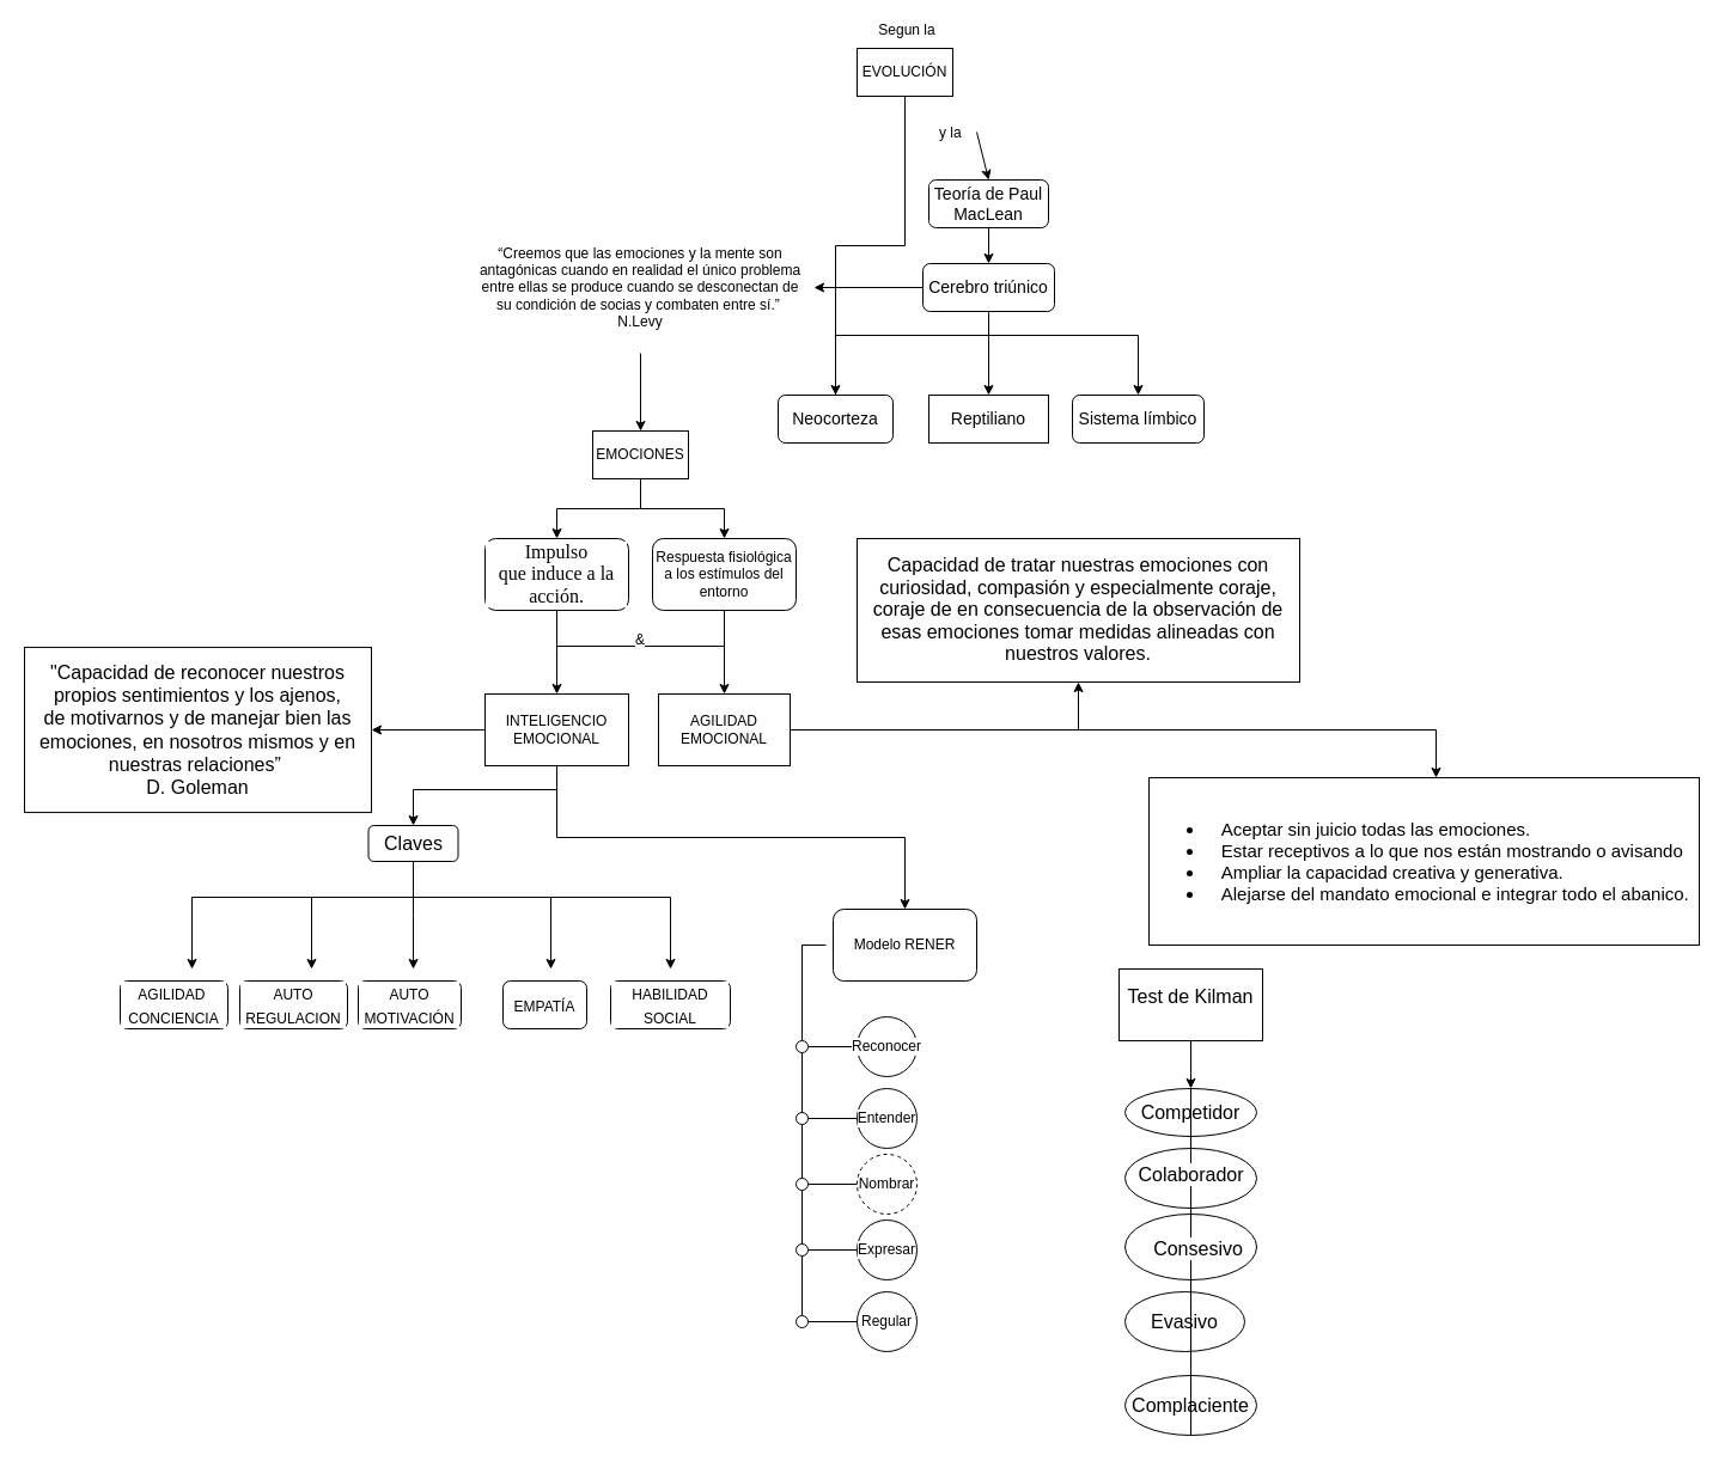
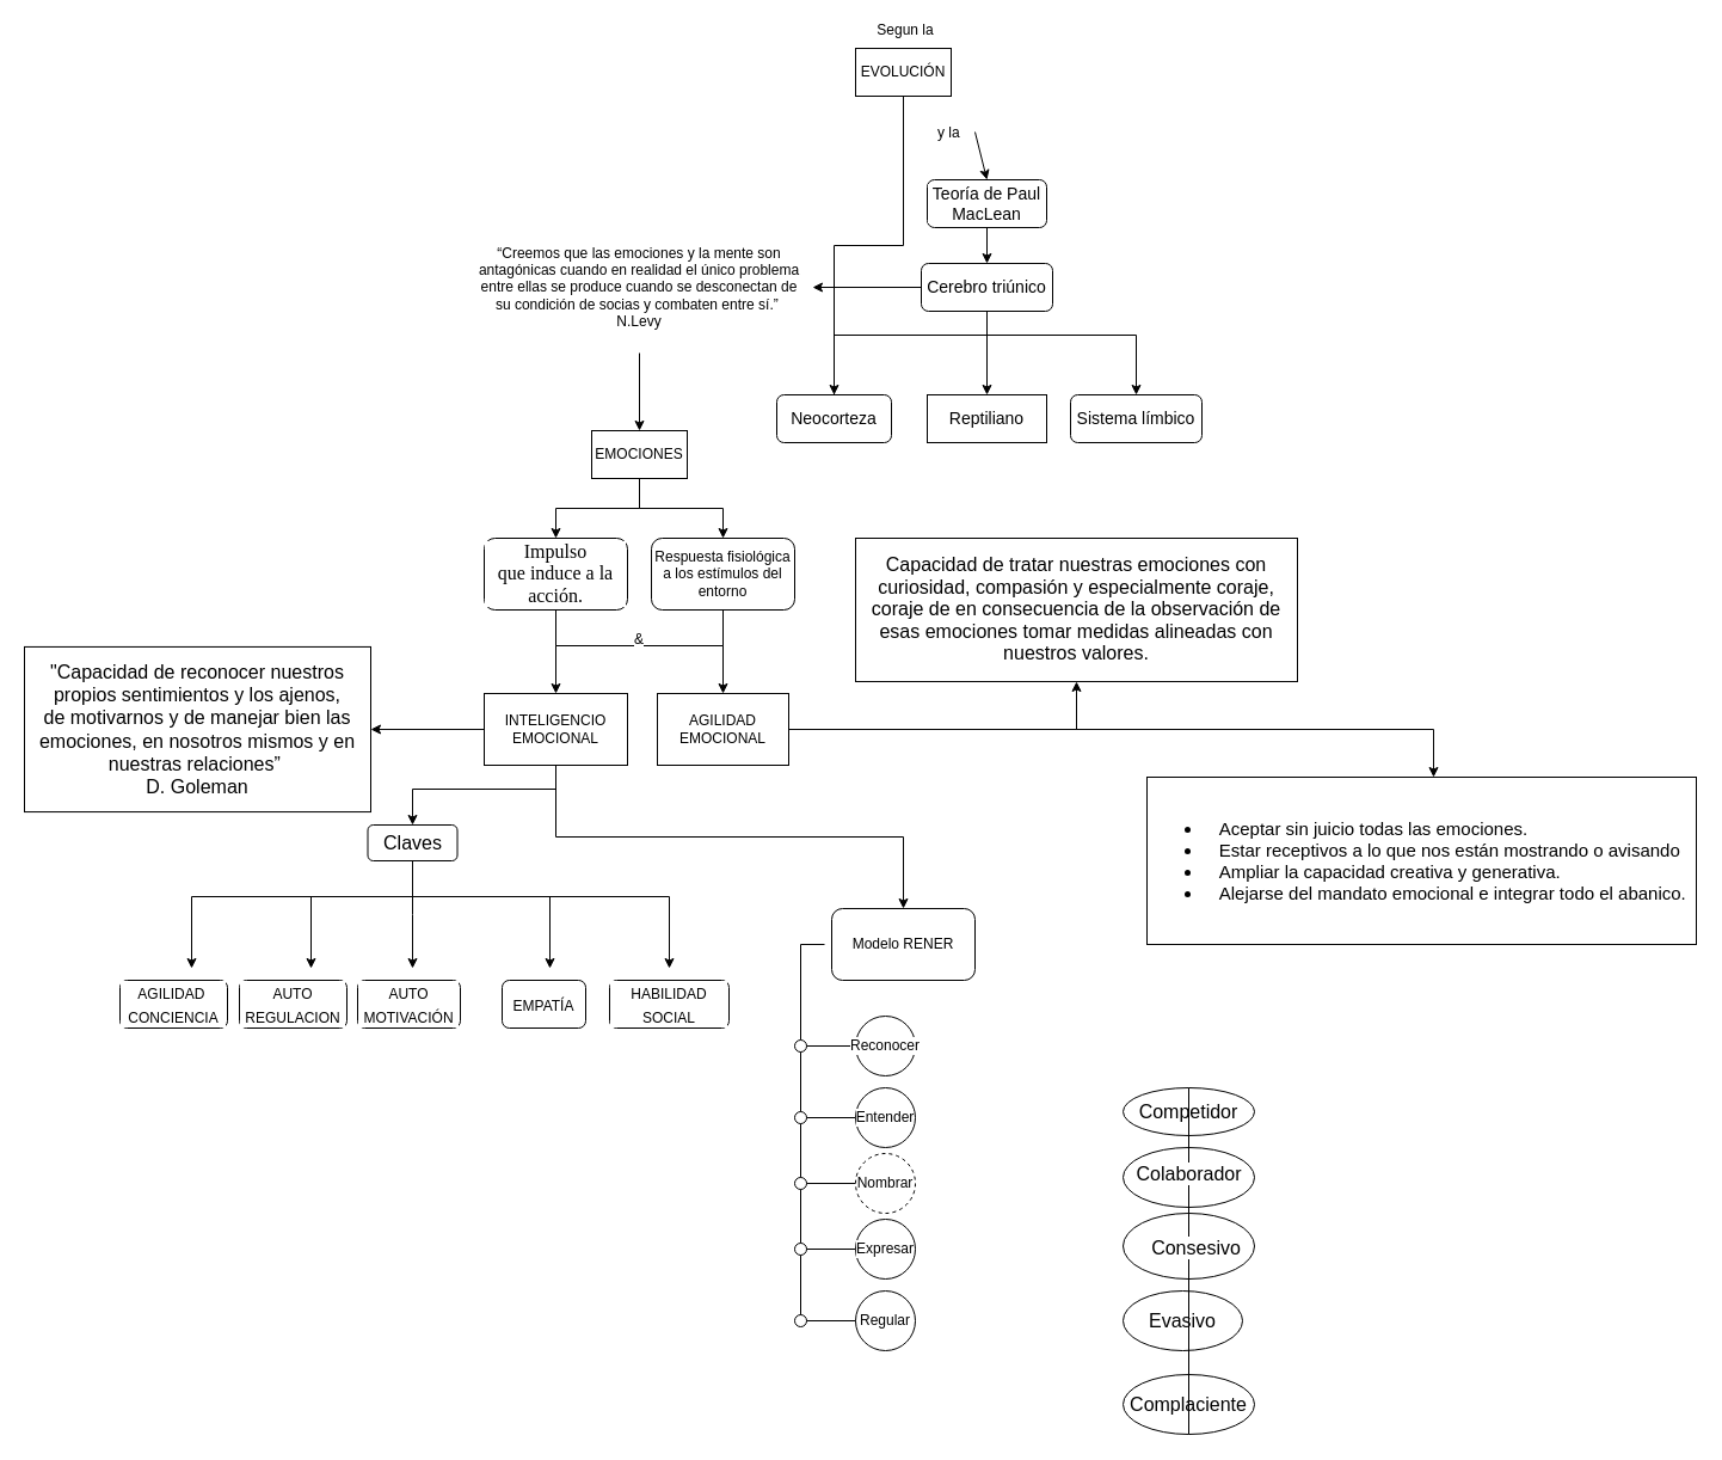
- <mxCell id="71" value="&lt;h1 style=&quot;box-sizing: border-box ; font-family: &amp;quot;poppins&amp;quot; , sans-serif ; margin: 0px 0px 20px ; line-height: 33px&quot;&gt;&lt;font style=&quot;font-size: 16px ; font-weight: normal&quot;&gt;Test de Kilman&lt;/font&gt;&lt;/h1&gt;" style="rounded=0;whiteSpace=wrap;html=1;labelBackgroundColor=default;fontSize=15;fontColor=default;strokeColor=default;fillColor=default;gradientColor=none;align=center;" vertex="1" parent="1"><mxGeometry x="935" y="810" width="120" height="60" as="geometry" /></mxCell>
- <mxCell id="70" style="edgeStyle=orthogonalEdgeStyle;rounded=0;orthogonalLoop=1;jettySize=auto;html=1;labelBackgroundColor=default;fontSize=16;fontColor=default;startArrow=classic;startFill=1;endArrow=none;endFill=0;strokeColor=default;exitX=0.5;exitY=0;exitDx=0;exitDy=0;entryX=0.5;entryY=1;entryDx=0;entryDy=0;" edge="1" parent="1" source="75" target="71"><mxGeometry relative="1" as="geometry"><mxPoint x="1020" y="890" as="targetPoint" /></mxGeometry></mxCell>
